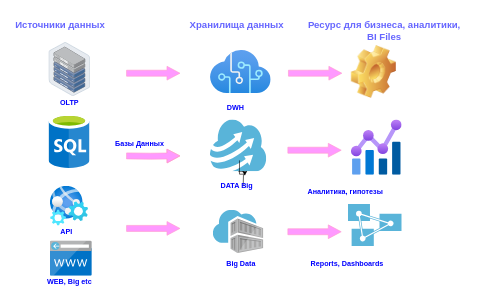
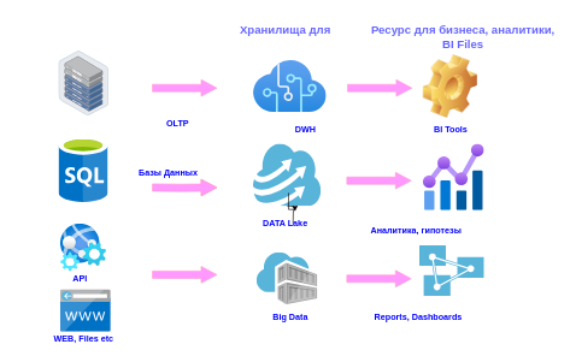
- <mxCell id="2" value="Источники данных" style="text;html=1;strokeColor=none;fillColor=none;align=center;verticalAlign=middle;whiteSpace=wrap;rounded=0;fontSize=16;fontStyle=1;fontColor=#6666FF;" parent="1" vertex="1"><mxGeometry x="20" y="20" width="160" height="40" as="geometry" /></mxCell>
- <mxCell id="7" value="Хранилища данных" style="text;html=1;align=center;verticalAlign=middle;resizable=0;points=[];autosize=1;strokeColor=none;fillColor=none;fontSize=16;fontStyle=1;fontColor=#6666FF;" parent="1" vertex="1"><mxGeometry x="309" y="30" width="170" height="20" as="geometry" /></mxCell>
+ <mxCell id="7" value="Хранилища для" style="text;html=1;align=center;verticalAlign=middle;resizable=0;points=[];autosize=1;strokeColor=none;fillColor=none;fontSize=16;fontStyle=1;fontColor=#6666FF;" parent="1" vertex="1"><mxGeometry x="309" y="30" width="170" height="20" as="geometry" /></mxCell>
- <mxCell id="19" value="OLTP" style="text;html=1;align=center;verticalAlign=middle;resizable=0;points=[];autosize=1;strokeColor=none;fillColor=none;fontStyle=1;fontColor=#0000FF;" parent="1" vertex="1"><mxGeometry x="90" y="160.69" width="50" height="20" as="geometry" /></mxCell>
+ <mxCell id="19" value="OLTP" style="text;html=1;align=center;verticalAlign=middle;resizable=0;points=[];autosize=1;strokeColor=none;fillColor=none;fontStyle=1;fontColor=#0000FF;" parent="1" vertex="1"><mxGeometry x="220" y="160.69" width="50" height="20" as="geometry" /></mxCell>
- <mxCell id="24" value="DWH" style="text;html=1;align=center;verticalAlign=middle;resizable=0;points=[];autosize=1;strokeColor=none;fillColor=none;fontColor=#0000FF;fontStyle=1" parent="1" vertex="1"><mxGeometry x="371.92" y="170" width="40" height="20" as="geometry" /></mxCell>
+ <mxCell id="24" value="DWH" style="text;html=1;align=center;verticalAlign=middle;resizable=0;points=[];autosize=1;strokeColor=none;fillColor=none;fontColor=#0000FF;fontStyle=1" parent="1" vertex="1"><mxGeometry x="401.92" y="170" width="40" height="20" as="geometry" /></mxCell>
+ <mxCell id="28" value="BI Tools" style="text;html=1;align=center;verticalAlign=middle;resizable=0;points=[];autosize=1;strokeColor=none;fillColor=none;fontColor=#0000FF;fontStyle=1" parent="1" vertex="1"><mxGeometry x="592.57" y="170" width="60" height="20" as="geometry" /></mxCell>
- <mxCell id="25" value="DATA Big" style="text;html=1;align=center;verticalAlign=middle;resizable=0;points=[];autosize=1;strokeColor=none;fillColor=none;fontColor=#0000FF;fontStyle=1" parent="1" vertex="1"><mxGeometry x="354" y="300" width="80" height="20" as="geometry" /></mxCell>
+ <mxCell id="25" value="DATA Lake" style="text;html=1;align=center;verticalAlign=middle;resizable=0;points=[];autosize=1;strokeColor=none;fillColor=none;fontColor=#0000FF;fontStyle=1" parent="1" vertex="1"><mxGeometry x="354" y="300" width="80" height="20" as="geometry" /></mxCell>
- <mxCell id="21" value="WEB, Big etc" style="text;html=1;align=center;verticalAlign=middle;resizable=0;points=[];autosize=1;strokeColor=none;fillColor=none;fontColor=#0000FF;fontStyle=1" parent="1" vertex="1"><mxGeometry x="65" y="460" width="100" height="20" as="geometry" /></mxCell>
+ <mxCell id="21" value="WEB, Files etc" style="text;html=1;align=center;verticalAlign=middle;resizable=0;points=[];autosize=1;strokeColor=none;fillColor=none;fontColor=#0000FF;fontStyle=1" parent="1" vertex="1"><mxGeometry x="65" y="460" width="100" height="20" as="geometry" /></mxCell>
